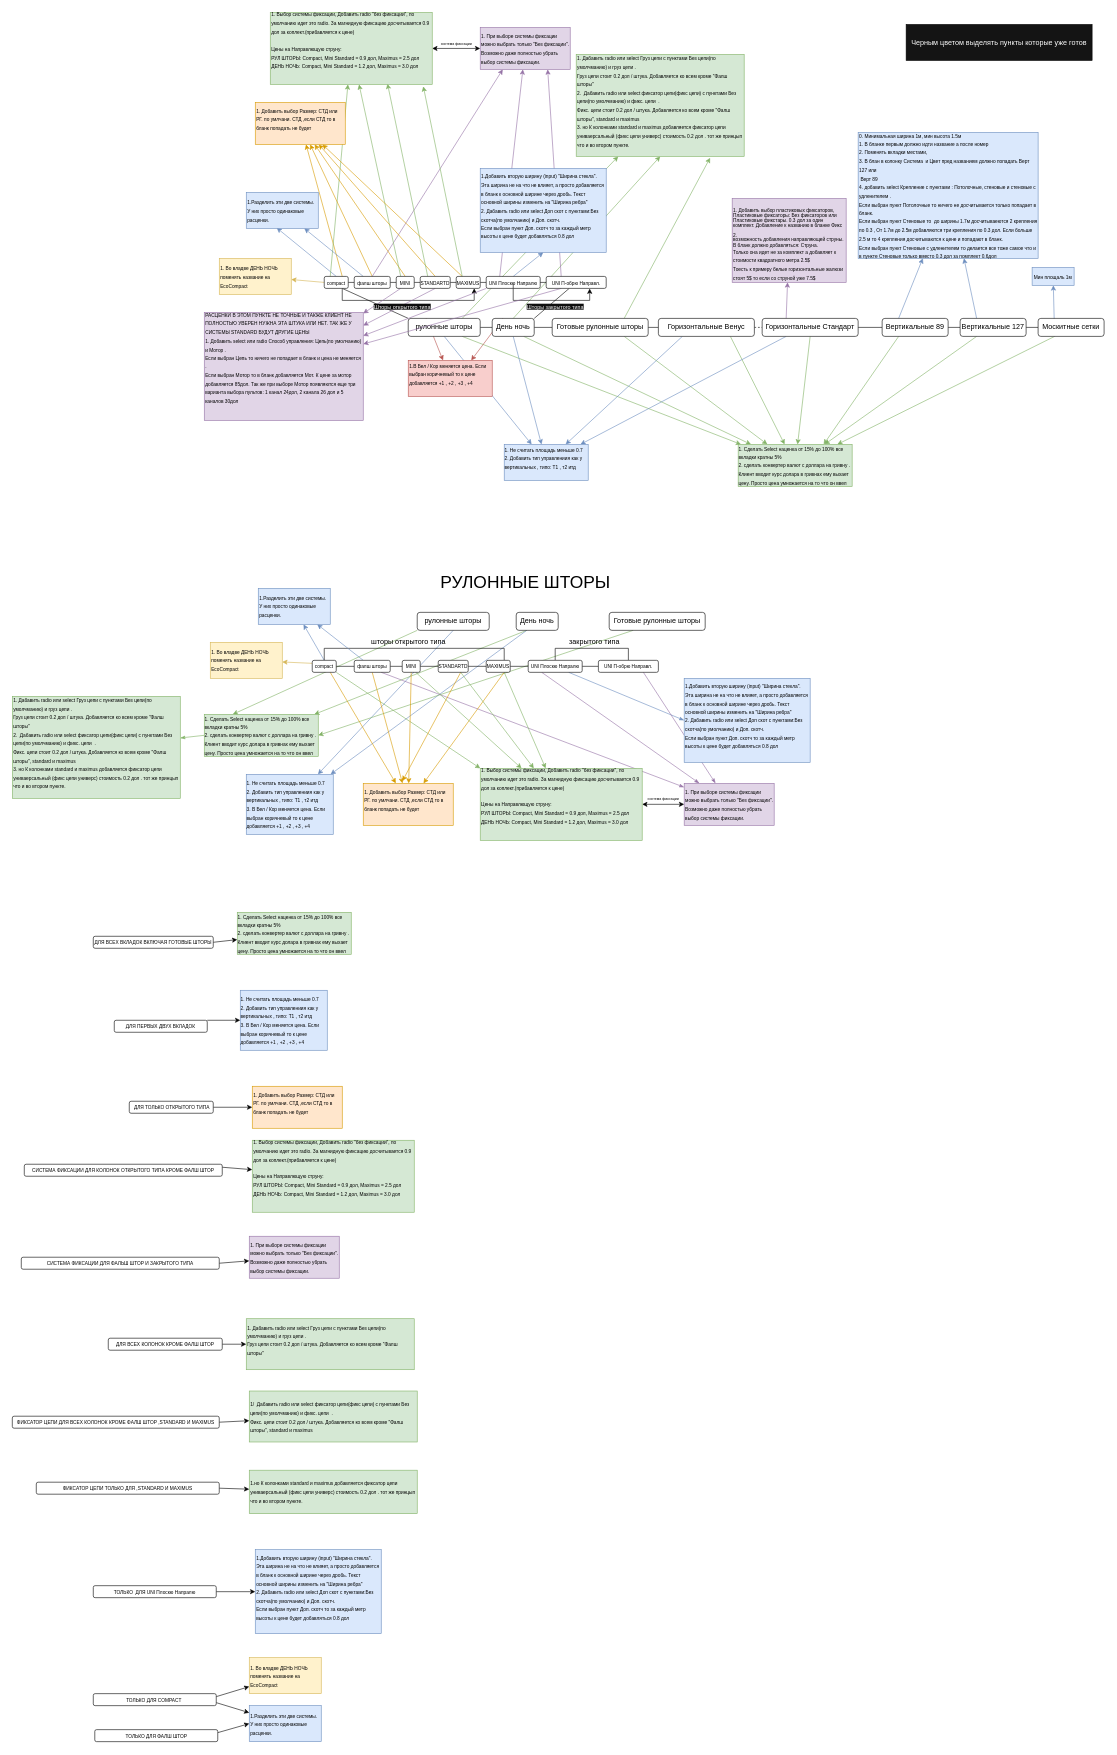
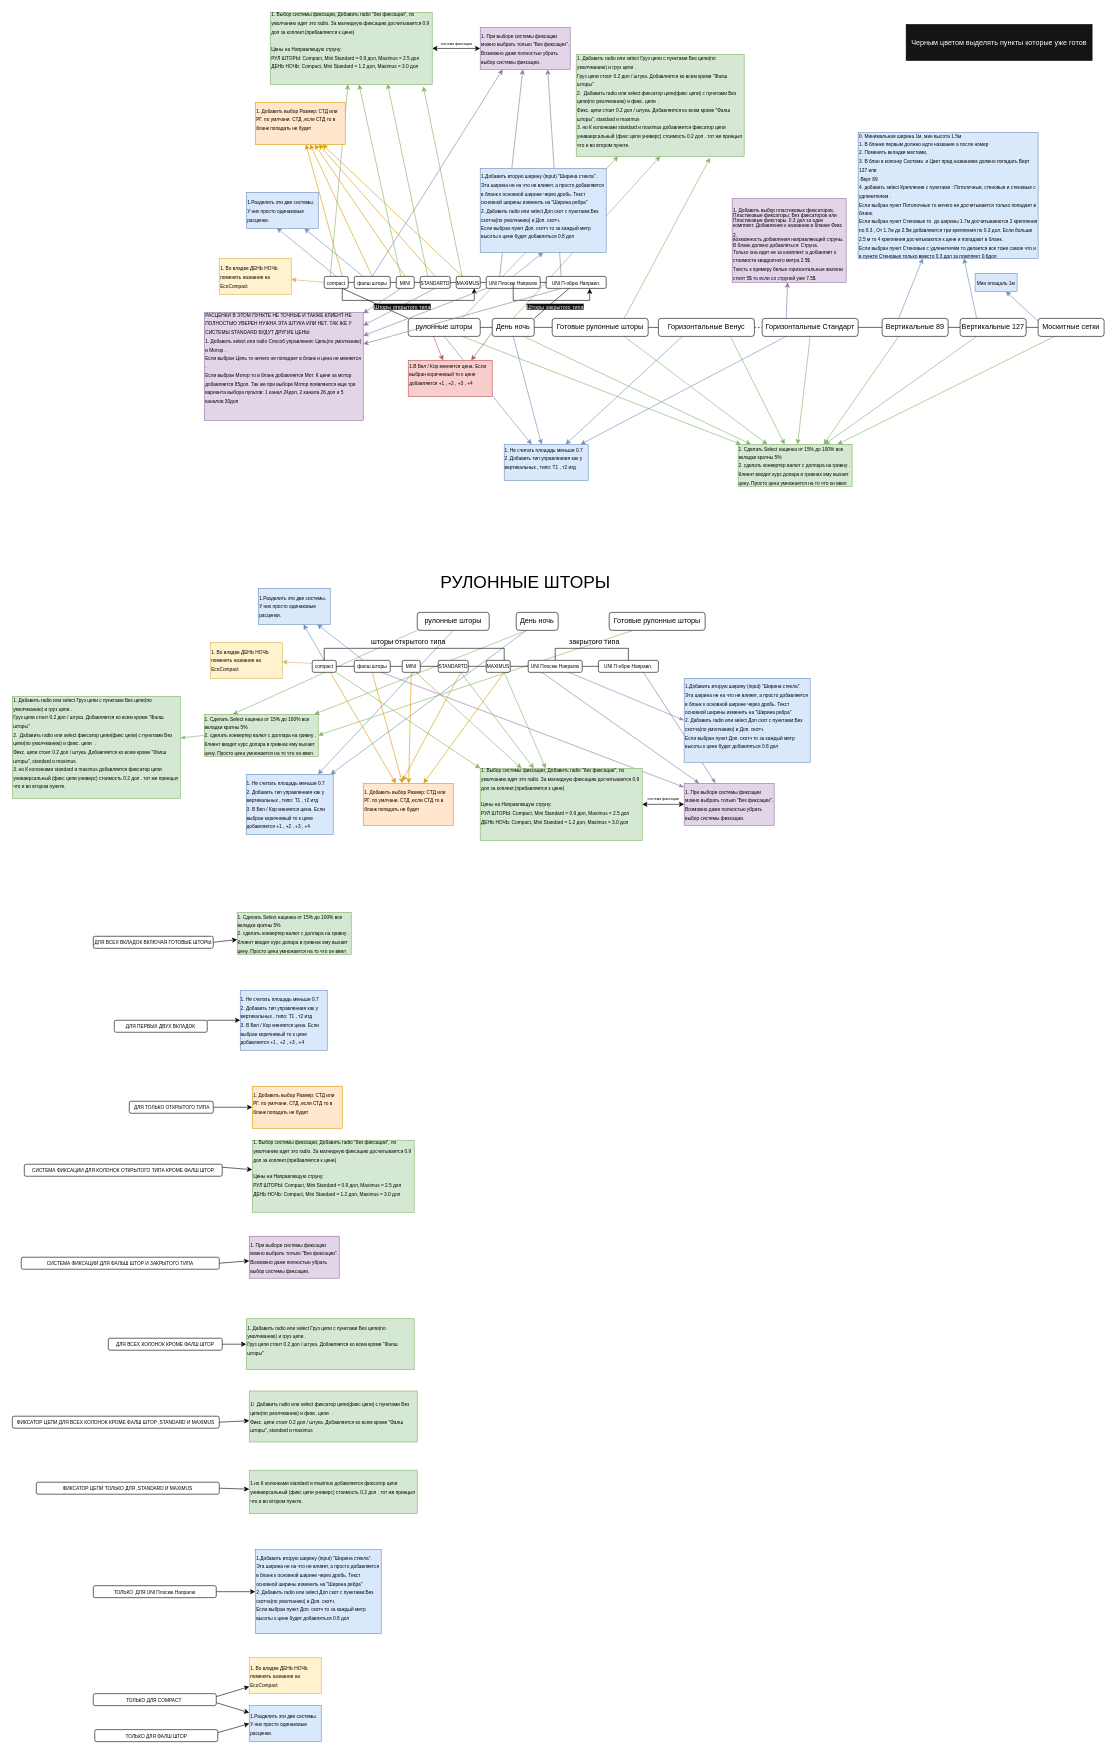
- <mxCell id="77" value="&lt;span style=&quot;font-size: 8px ; line-height: 80%&quot;&gt;Мин площаль 1м&lt;/span&gt;" style="whiteSpace=wrap;html=1;fillColor=#dae8fc;strokeColor=#6c8ebf;" parent="1" vertex="1"><mxGeometry x="1720" y="445" width="70" height="30" as="geometry" /></mxCell>
+ <mxCell id="77" value="&lt;span style=&quot;font-size: 8px ; line-height: 80%&quot;&gt;Мин площаль 1м&lt;/span&gt;" style="whiteSpace=wrap;html=1;fillColor=#dae8fc;strokeColor=#6c8ebf;" parent="1" vertex="1"><mxGeometry x="1625" y="455" width="70" height="30" as="geometry" /></mxCell>
